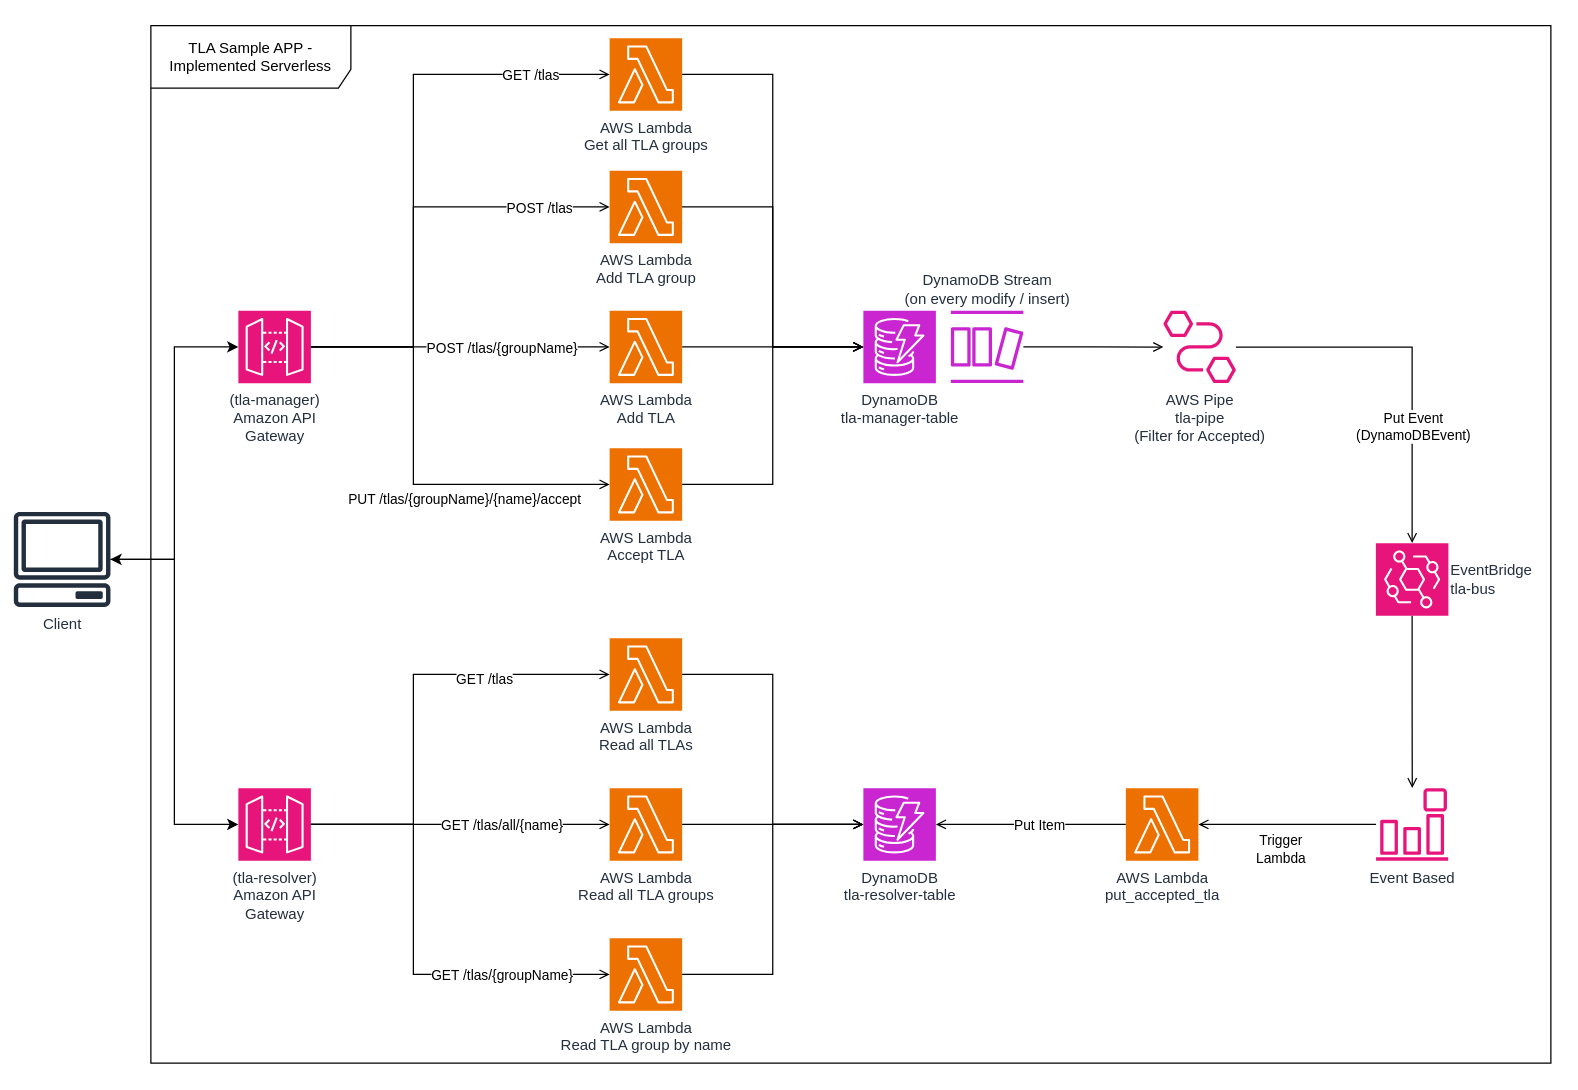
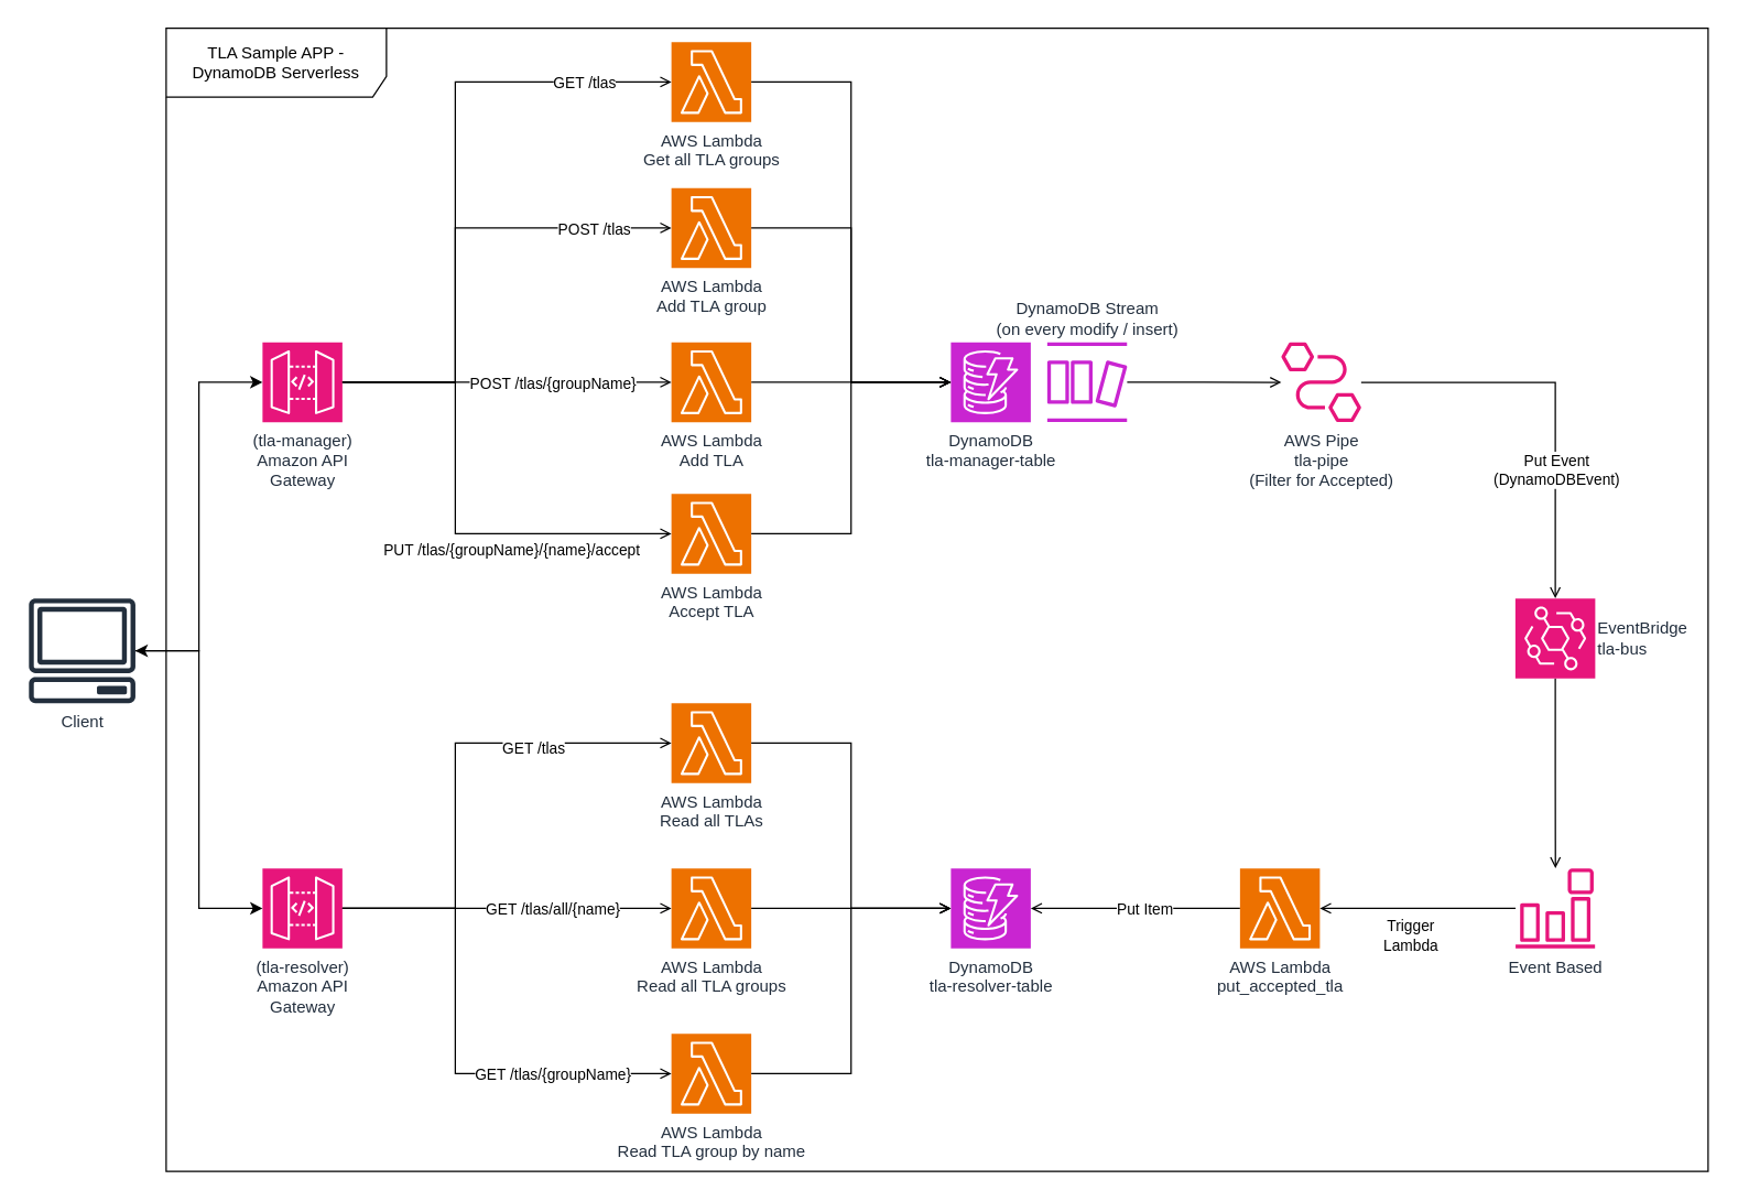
- <mxCell id="50" value="TLA Sample APP - Implemented Serverless" style="shape=umlFrame;whiteSpace=wrap;html=1;pointerEvents=0;recursiveResize=0;container=1;collapsible=0;width=160;height=50;" vertex="1" parent="1"><mxGeometry x="120" width="1120" height="830" as="geometry" y="20" /></mxCell>
+ <mxCell id="50" value="TLA Sample APP - DynamoDB Serverless" style="shape=umlFrame;whiteSpace=wrap;html=1;pointerEvents=0;recursiveResize=0;container=1;collapsible=0;width=160;height=50;" vertex="1" parent="1"><mxGeometry x="120" width="1120" height="830" as="geometry" y="20" /></mxCell>
- <mxCell id="16" value="&lt;div&gt;Client&lt;/div&gt;" style="sketch=0;outlineConnect=0;fontColor=#232F3E;gradientColor=none;fillColor=#232F3D;strokeColor=none;dashed=0;verticalLabelPosition=bottom;verticalAlign=top;align=center;html=1;fontSize=12;fontStyle=0;aspect=fixed;pointerEvents=1;shape=mxgraph.aws4.client;" vertex="1" parent="1"><mxGeometry x="10" y="409" width="78" height="76" as="geometry" /></mxCell>
+ <mxCell id="16" value="&lt;div&gt;Client&lt;/div&gt;" style="sketch=0;outlineConnect=0;fontColor=#232F3E;gradientColor=none;fillColor=#232F3D;strokeColor=none;dashed=0;verticalLabelPosition=bottom;verticalAlign=top;align=center;html=1;fontSize=12;fontStyle=0;aspect=fixed;pointerEvents=1;shape=mxgraph.aws4.client;" vertex="1" parent="1"><mxGeometry x="20" y="434" width="78" height="76" as="geometry" /></mxCell>
